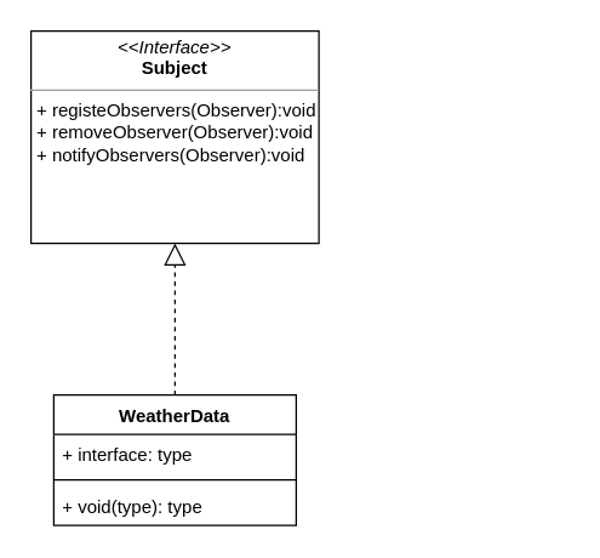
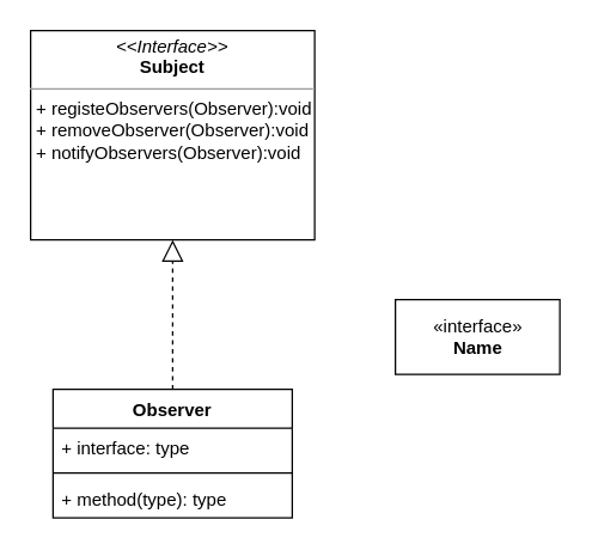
+ <mxCell id="6" value="&amp;laquo;interface&amp;raquo;&lt;br&gt;&lt;b&gt;Name&lt;/b&gt;" style="html=1;" vertex="1" parent="1"><mxGeometry x="264" y="200" width="110" height="50" as="geometry" /></mxCell>
- <mxCell id="2" value="WeatherData" style="swimlane;fontStyle=1;align=center;verticalAlign=top;childLayout=stackLayout;horizontal=1;startSize=26;horizontalStack=0;resizeParent=1;resizeParentMax=0;resizeLast=0;collapsible=1;marginBottom=0;" vertex="1" parent="1"><mxGeometry x="35" y="260" width="160" height="86" as="geometry" /></mxCell>
+ <mxCell id="2" value="Observer" style="swimlane;fontStyle=1;align=center;verticalAlign=top;childLayout=stackLayout;horizontal=1;startSize=26;horizontalStack=0;resizeParent=1;resizeParentMax=0;resizeLast=0;collapsible=1;marginBottom=0;" vertex="1" parent="1"><mxGeometry x="35" y="260" width="160" height="86" as="geometry" /></mxCell>
- <mxCell id="5" value="+ void(type): type" style="text;strokeColor=none;fillColor=none;align=left;verticalAlign=top;spacingLeft=4;spacingRight=4;overflow=hidden;rotatable=0;points=[[0,0.5],[1,0.5]];portConstraint=eastwest;" vertex="1" parent="2"><mxGeometry y="60" width="160" height="26" as="geometry" /></mxCell>
+ <mxCell id="5" value="+ method(type): type" style="text;strokeColor=none;fillColor=none;align=left;verticalAlign=top;spacingLeft=4;spacingRight=4;overflow=hidden;rotatable=0;points=[[0,0.5],[1,0.5]];portConstraint=eastwest;" vertex="1" parent="2"><mxGeometry y="60" width="160" height="26" as="geometry" /></mxCell>
